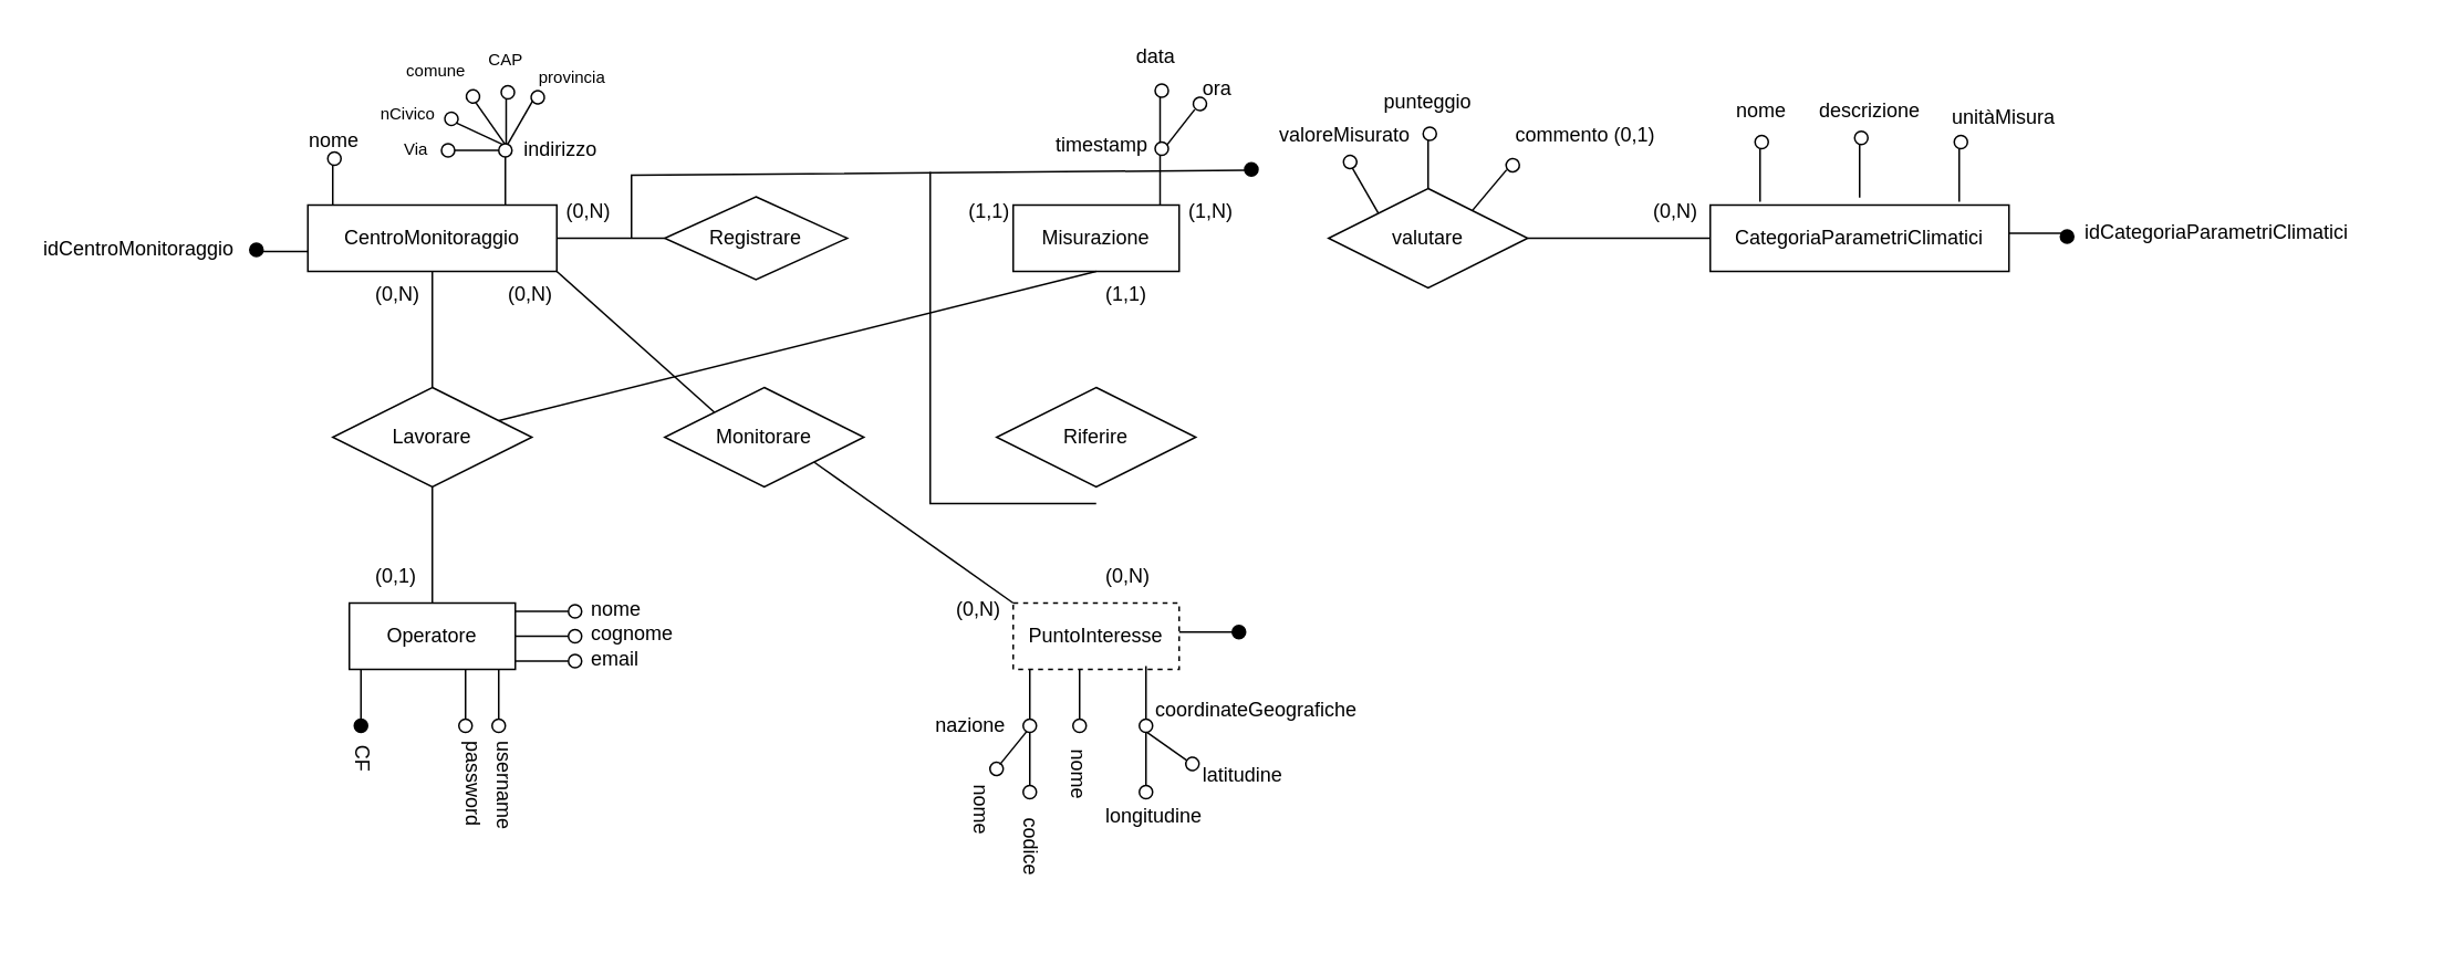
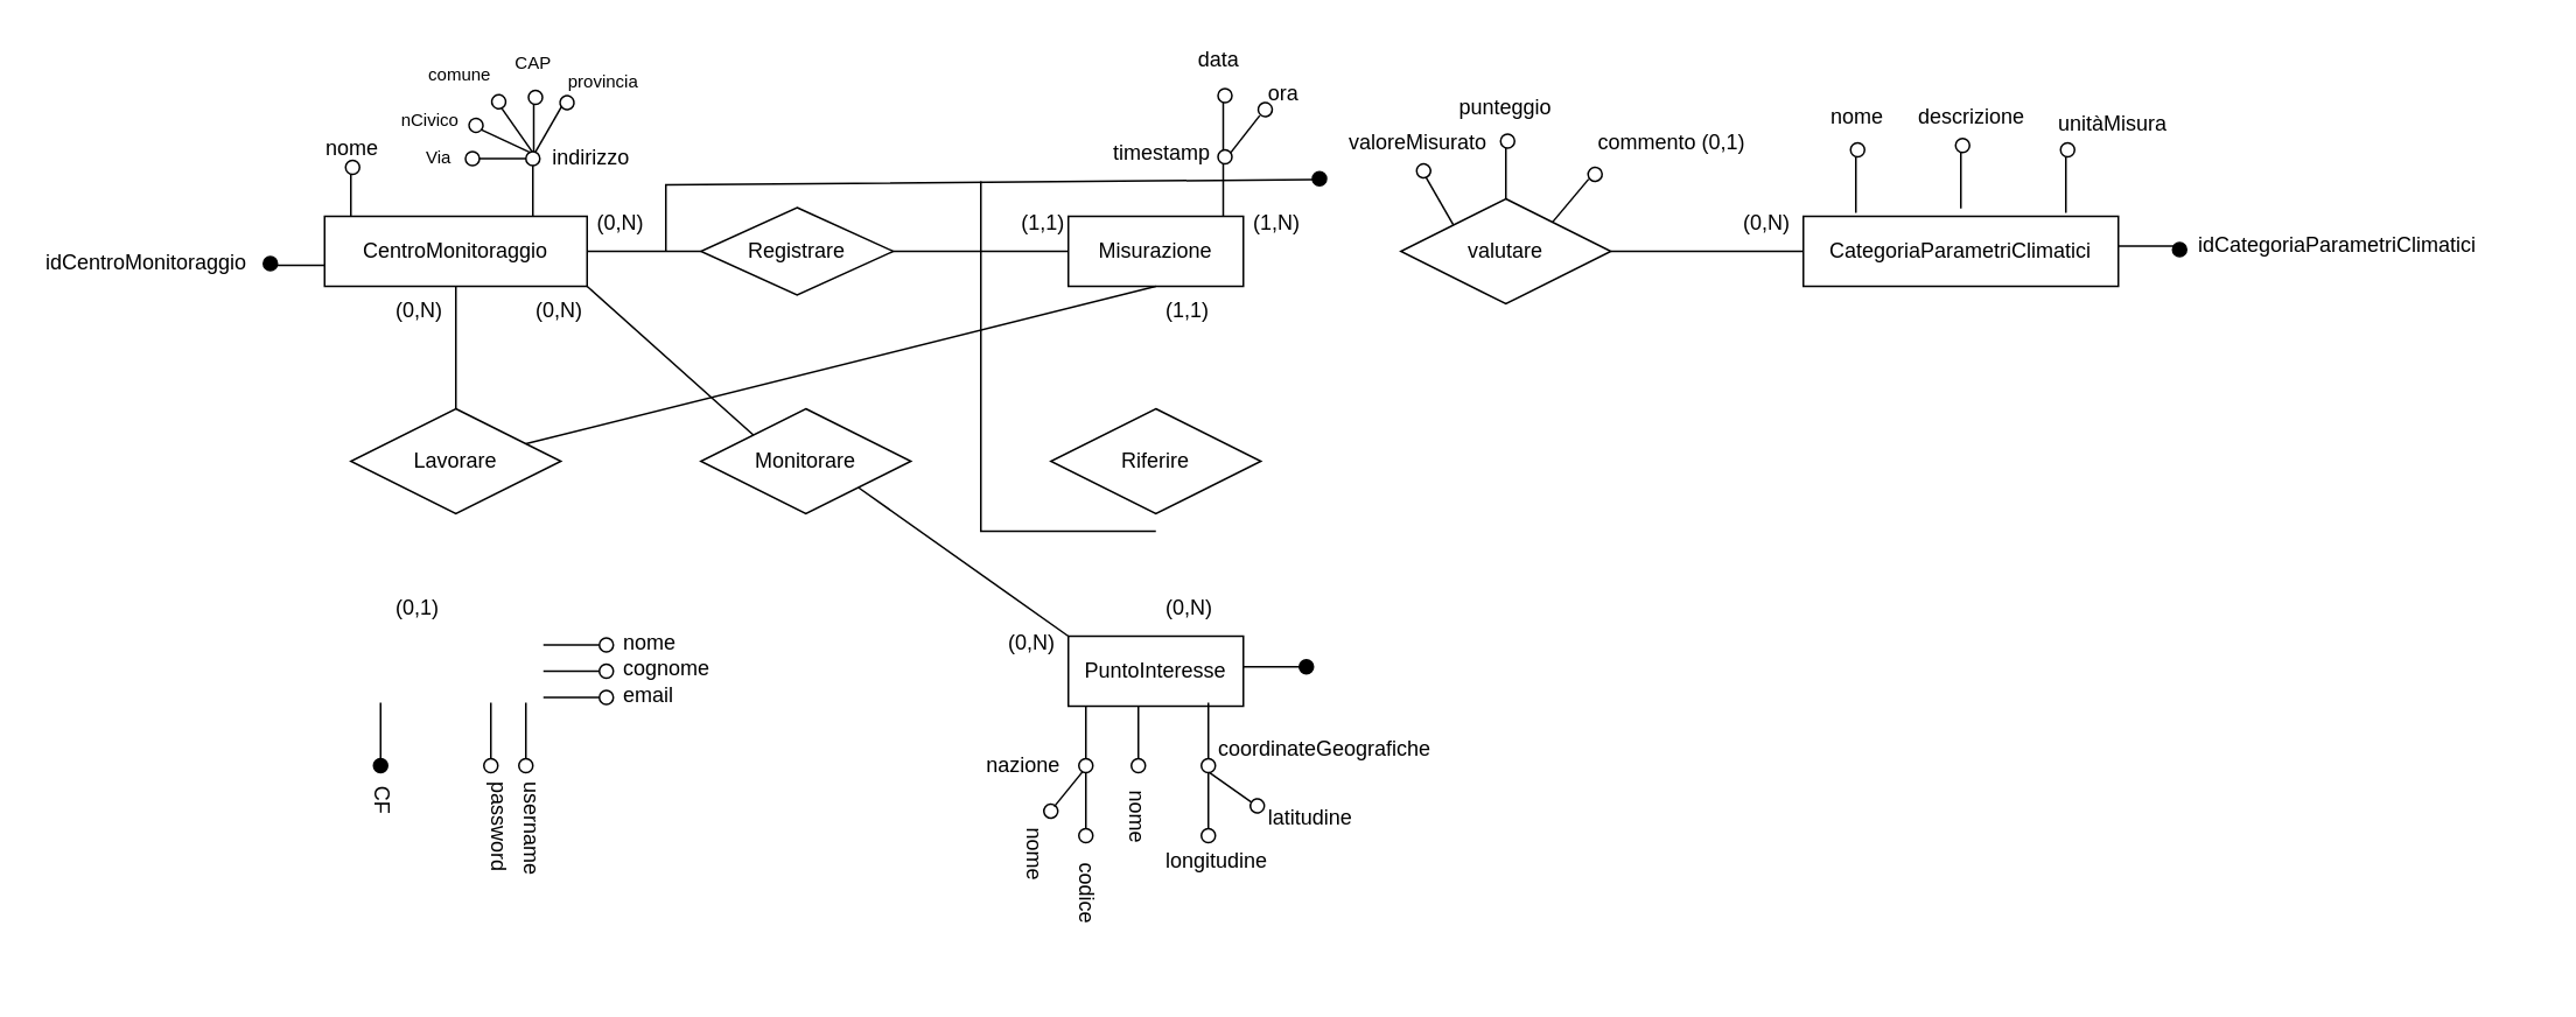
+ <mxCell id="48" value="" style="endArrow=none;html=1;rounded=0;exitX=1;exitY=0.5;exitDx=0;exitDy=0;entryX=0;entryY=0.5;entryDx=0;entryDy=0;" parent="1" source="46" target="43" edge="1"><mxGeometry relative="1" as="geometry"><mxPoint x="490" y="183" as="sourcePoint" /><mxPoint x="650" y="183" as="targetPoint" /></mxGeometry></mxCell>
- <mxCell id="51" value="" style="endArrow=none;html=1;rounded=0;exitX=0.5;exitY=0;exitDx=0;exitDy=0;entryX=0.5;entryY=1;entryDx=0;entryDy=0;" parent="1" source="85" target="50" edge="1"><mxGeometry relative="1" as="geometry"><mxPoint x="220" y="343" as="sourcePoint" /><mxPoint x="380" y="343" as="targetPoint" /></mxGeometry></mxCell>
- <mxCell id="85" value="Operatore" style="whiteSpace=wrap;html=1;align=center;" parent="1" vertex="1"><mxGeometry x="210" y="363" width="100" height="40" as="geometry" /></mxCell>
- <mxCell id="44" value="PuntoInteresse" style="whiteSpace=wrap;html=1;align=center;dashed=1;" parent="1" vertex="1"><mxGeometry x="610" y="363" width="100" height="40" as="geometry" /></mxCell>
+ <mxCell id="44" value="PuntoInteresse" style="whiteSpace=wrap;html=1;align=center;" parent="1" vertex="1"><mxGeometry x="610" y="363" width="100" height="40" as="geometry" /></mxCell>
